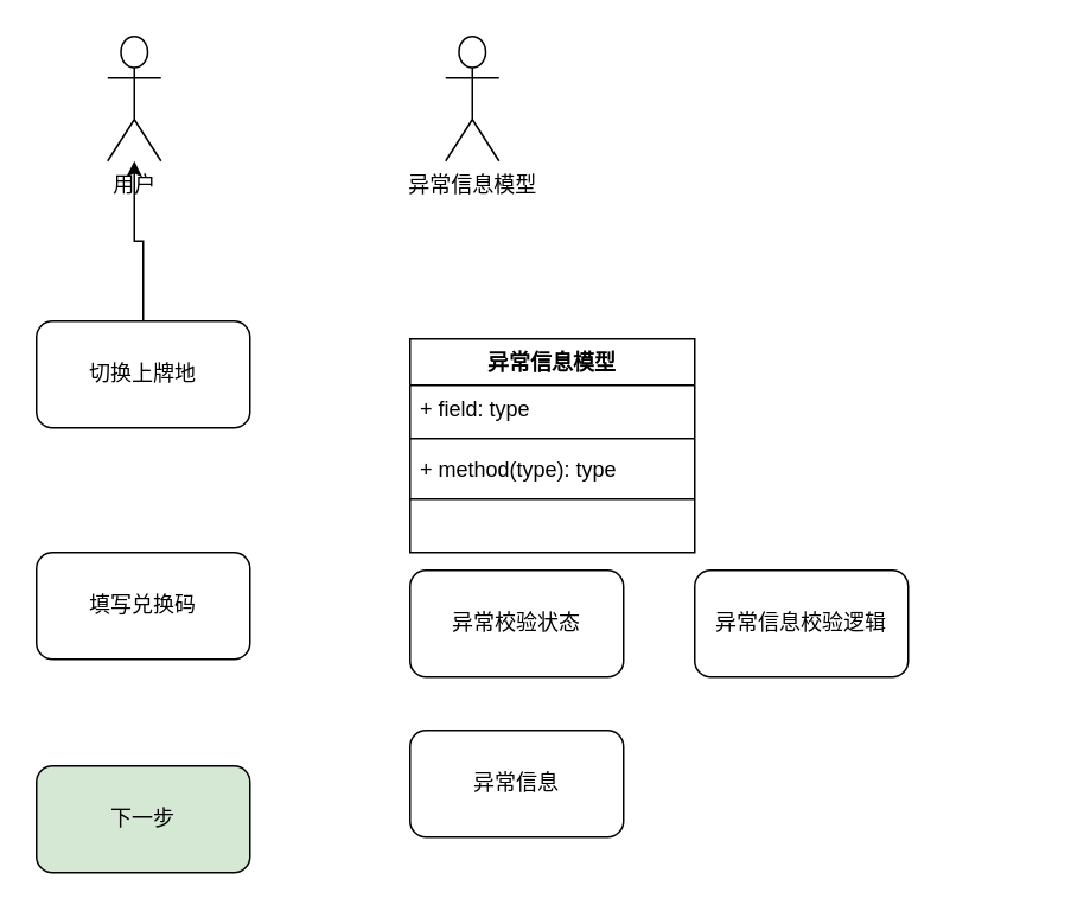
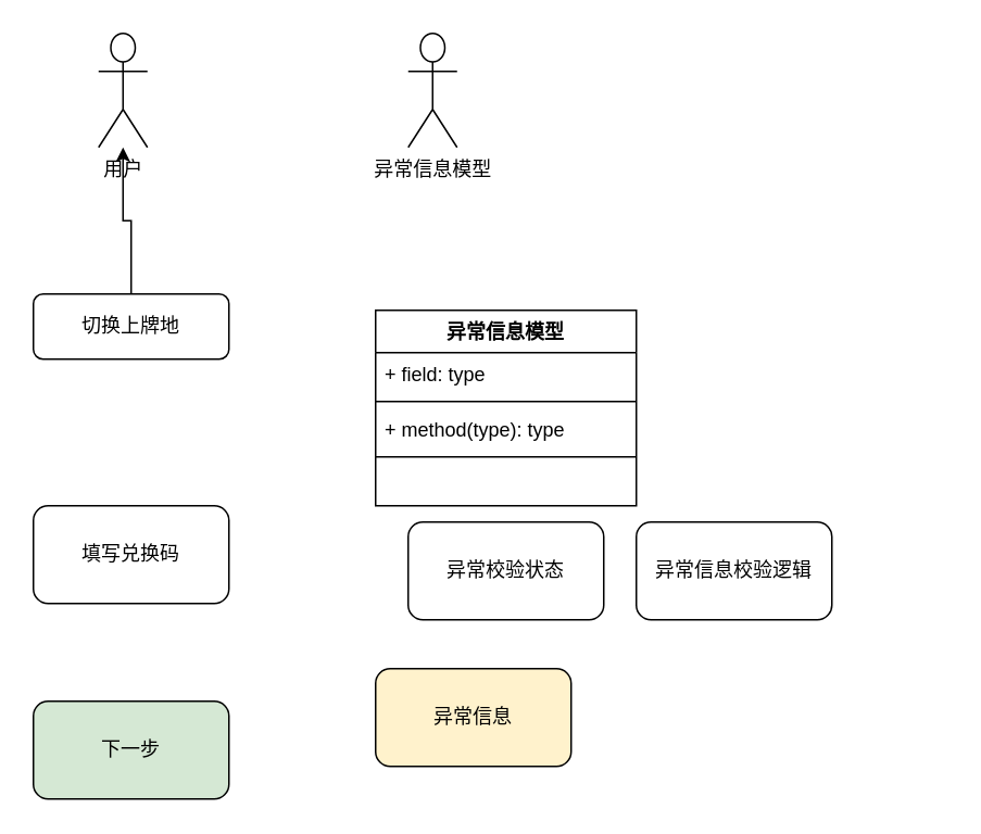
- <mxCell id="4" value="切换上牌地" style="rounded=1;whiteSpace=wrap;html=1;fontColor=#000000;" vertex="1" parent="1"><mxGeometry x="20" y="180" width="120" height="60" as="geometry" /></mxCell>
+ <mxCell id="4" value="切换上牌地" style="rounded=1;whiteSpace=wrap;html=1;fontColor=#000000;" vertex="1" parent="1"><mxGeometry x="20" y="180" width="120" height="40" as="geometry" /></mxCell>
- <mxCell id="15" value="异常校验状态" style="rounded=1;whiteSpace=wrap;html=1;fontColor=#000000;" vertex="1" parent="1"><mxGeometry x="230" y="320" width="120" height="60" as="geometry" /></mxCell>
+ <mxCell id="15" value="异常校验状态" style="rounded=1;whiteSpace=wrap;html=1;fontColor=#000000;" vertex="1" parent="1"><mxGeometry x="250" y="320" width="120" height="60" as="geometry" /></mxCell>
- <mxCell id="16" value="异常信息" style="rounded=1;whiteSpace=wrap;html=1;fontColor=#000000;" vertex="1" parent="1"><mxGeometry x="230" y="410" width="120" height="60" as="geometry" /></mxCell>
+ <mxCell id="16" value="异常信息" style="rounded=1;whiteSpace=wrap;html=1;fontColor=#000000;fillColor=#fff2cc;" vertex="1" parent="1"><mxGeometry x="230" y="410" width="120" height="60" as="geometry" /></mxCell>
